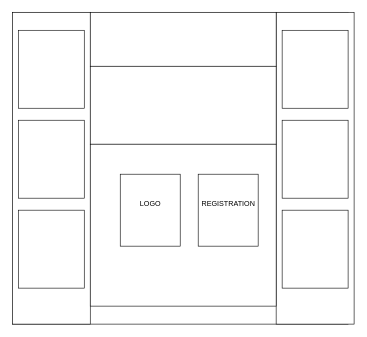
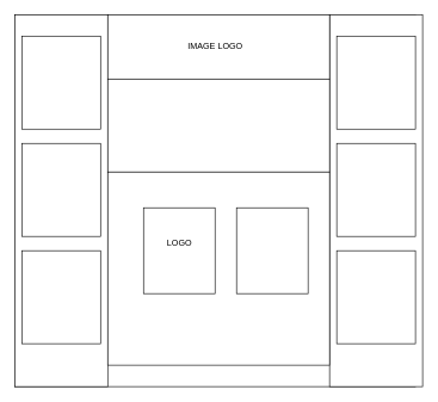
+ <mxCell id="14" value="IMAGE LOGO" style="text;html=1;align=center;verticalAlign=middle;resizable=0;points=[];autosize=1;strokeColor=none;" vertex="1" parent="1"><mxGeometry x="255" y="55" width="90" height="20" as="geometry" /></mxCell>
- <mxCell id="18" value="REGISTRATION" style="text;html=1;align=center;verticalAlign=middle;resizable=0;points=[];autosize=1;strokeColor=none;" vertex="1" parent="1"><mxGeometry x="330" y="330" width="100" height="20" as="geometry" /></mxCell>
